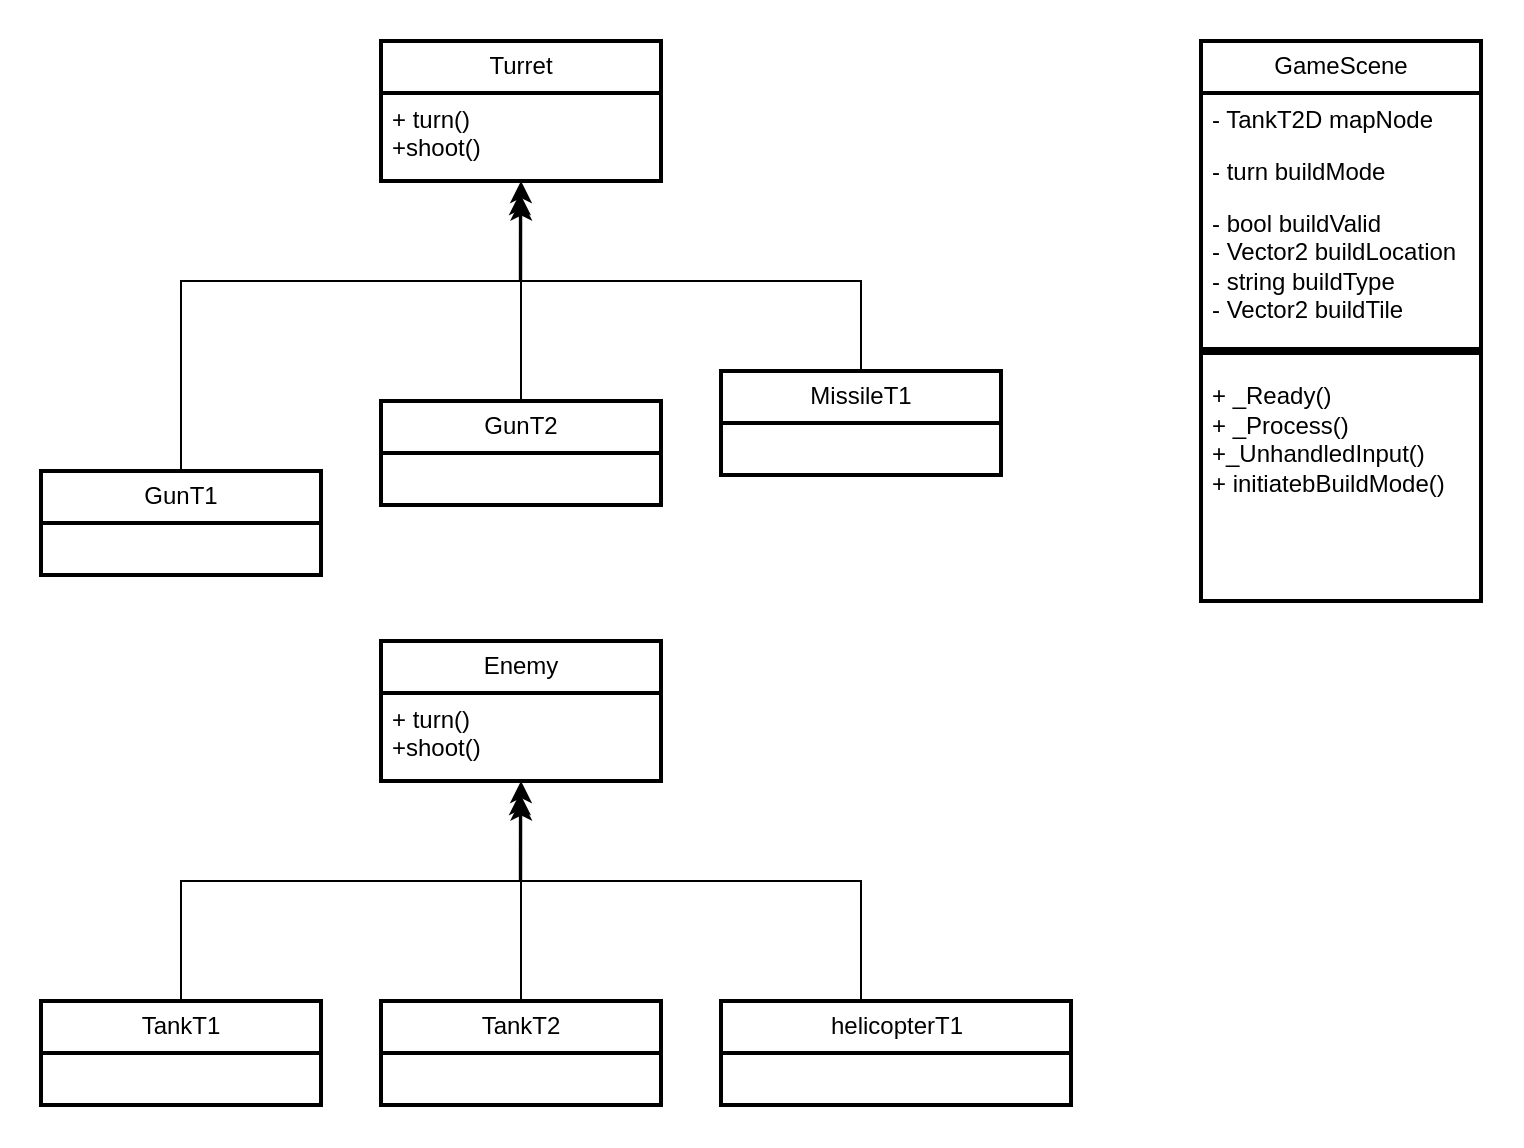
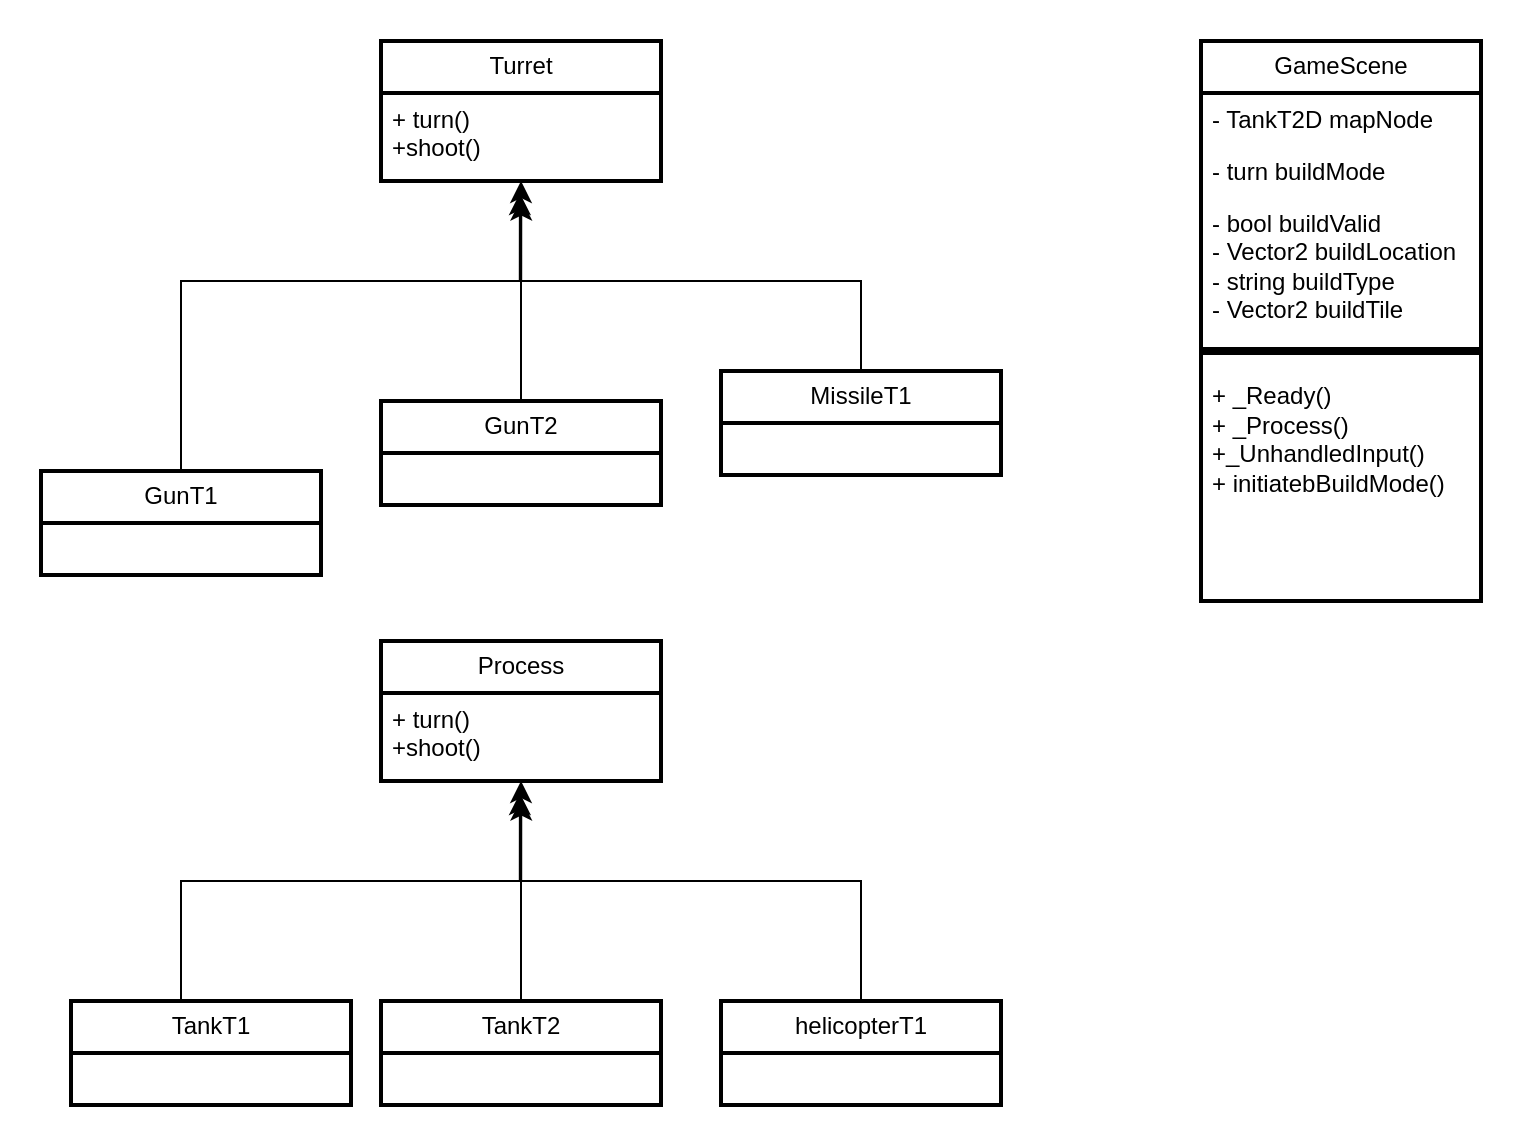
- <mxCell id="15" value="Enemy" style="swimlane;fontStyle=0;childLayout=stackLayout;horizontal=1;startSize=26;fillColor=none;horizontalStack=0;resizeParent=1;resizeParentMax=0;resizeLast=0;collapsible=1;marginBottom=0;html=1;rounded=0;shadow=0;glass=0;sketch=0;strokeWidth=2;" vertex="1" parent="1"><mxGeometry x="190" y="320" width="140" height="70" as="geometry" /></mxCell>
+ <mxCell id="15" value="Process" style="swimlane;fontStyle=0;childLayout=stackLayout;horizontal=1;startSize=26;fillColor=none;horizontalStack=0;resizeParent=1;resizeParentMax=0;resizeLast=0;collapsible=1;marginBottom=0;html=1;rounded=0;shadow=0;glass=0;sketch=0;strokeWidth=2;" vertex="1" parent="1"><mxGeometry x="190" y="320" width="140" height="70" as="geometry" /></mxCell>
- <mxCell id="17" value="TankT1" style="swimlane;fontStyle=0;childLayout=stackLayout;horizontal=1;startSize=26;fillColor=none;horizontalStack=0;resizeParent=1;resizeParentMax=0;resizeLast=0;collapsible=1;marginBottom=0;html=1;rounded=0;shadow=0;glass=0;sketch=0;strokeWidth=2;" vertex="1" parent="1"><mxGeometry y="500" width="140" height="52" as="geometry" x="20" /></mxCell>
+ <mxCell id="17" value="TankT1" style="swimlane;fontStyle=0;childLayout=stackLayout;horizontal=1;startSize=26;fillColor=none;horizontalStack=0;resizeParent=1;resizeParentMax=0;resizeLast=0;collapsible=1;marginBottom=0;html=1;rounded=0;shadow=0;glass=0;sketch=0;strokeWidth=2;" vertex="1" parent="1"><mxGeometry x="35" y="500" width="140" height="52" as="geometry" /></mxCell>
- <mxCell id="19" value="helicopterT1" style="swimlane;fontStyle=0;childLayout=stackLayout;horizontal=1;startSize=26;fillColor=none;horizontalStack=0;resizeParent=1;resizeParentMax=0;resizeLast=0;collapsible=1;marginBottom=0;html=1;rounded=0;shadow=0;glass=0;sketch=0;strokeWidth=2;" vertex="1" parent="1"><mxGeometry x="360" y="500" width="175" height="52" as="geometry" /></mxCell>
+ <mxCell id="19" value="helicopterT1" style="swimlane;fontStyle=0;childLayout=stackLayout;horizontal=1;startSize=26;fillColor=none;horizontalStack=0;resizeParent=1;resizeParentMax=0;resizeLast=0;collapsible=1;marginBottom=0;html=1;rounded=0;shadow=0;glass=0;sketch=0;strokeWidth=2;" vertex="1" parent="1"><mxGeometry x="360" y="500" width="140" height="52" as="geometry" /></mxCell>
